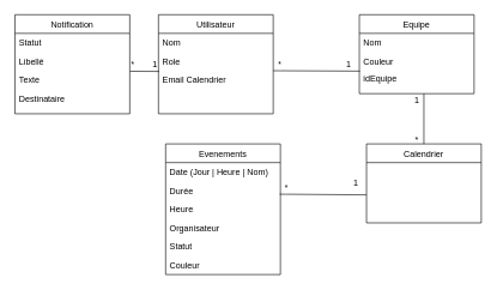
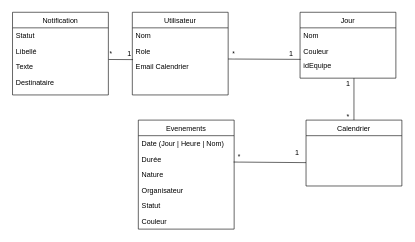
- <mxCell id="6" value="Equipe" style="swimlane;fontStyle=0;align=center;verticalAlign=top;childLayout=stackLayout;horizontal=1;startSize=26;horizontalStack=0;resizeParent=1;resizeLast=0;collapsible=1;marginBottom=0;rounded=0;shadow=0;strokeWidth=1;" parent="1" vertex="1"><mxGeometry x="500" y="20" width="160" height="110" as="geometry"><mxRectangle x="550" y="140" width="160" height="26" as="alternateBounds" /></mxGeometry></mxCell>
+ <mxCell id="6" value="Jour" style="swimlane;fontStyle=0;align=center;verticalAlign=top;childLayout=stackLayout;horizontal=1;startSize=26;horizontalStack=0;resizeParent=1;resizeLast=0;collapsible=1;marginBottom=0;rounded=0;shadow=0;strokeWidth=1;" parent="1" vertex="1"><mxGeometry x="500" y="20" width="160" height="110" as="geometry"><mxRectangle x="550" y="140" width="160" height="26" as="alternateBounds" /></mxGeometry></mxCell>
- <mxCell id="17" value="Heure" style="text;align=left;verticalAlign=top;spacingLeft=4;spacingRight=4;overflow=hidden;rotatable=0;points=[[0,0.5],[1,0.5]];portConstraint=eastwest;rounded=0;shadow=0;html=0;" parent="14" vertex="1"><mxGeometry y="78" width="160" height="26" as="geometry" /></mxCell>
+ <mxCell id="17" value="Nature" style="text;align=left;verticalAlign=top;spacingLeft=4;spacingRight=4;overflow=hidden;rotatable=0;points=[[0,0.5],[1,0.5]];portConstraint=eastwest;rounded=0;shadow=0;html=0;" parent="14" vertex="1"><mxGeometry y="78" width="160" height="26" as="geometry" /></mxCell>
